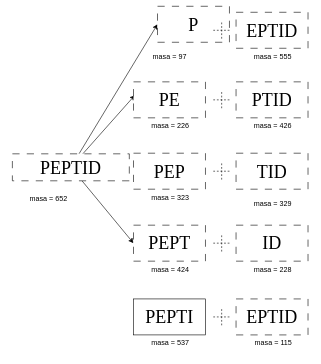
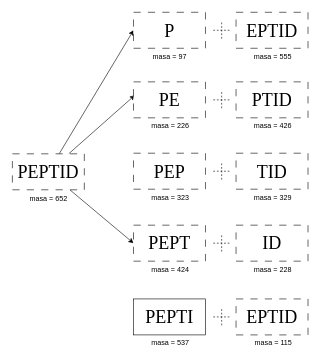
- <mxCell id="6" value="P" style="rounded=0;whiteSpace=wrap;html=1;fontSize=30;fontFamily=Comic Sans MS;dashed=1;dashPattern=12 12;" vertex="1" parent="1"><mxGeometry x="262" y="10" width="120" height="60" as="geometry" /></mxCell>
+ <mxCell id="6" value="P" style="rounded=0;whiteSpace=wrap;html=1;fontSize=30;fontFamily=Comic Sans MS;dashed=1;dashPattern=12 12;" vertex="1" parent="1"><mxGeometry x="222" y="20" width="120" height="60" as="geometry" /></mxCell>
- <mxCell id="5" value="PEPTID" style="rounded=0;whiteSpace=wrap;html=1;fontSize=30;fontFamily=Comic Sans MS;dashed=1;dashPattern=12 12;" vertex="1" parent="1"><mxGeometry x="20" y="256" width="195" height="45" as="geometry" /></mxCell>
+ <mxCell id="5" value="PEPTID" style="rounded=0;whiteSpace=wrap;html=1;fontSize=30;fontFamily=Comic Sans MS;dashed=1;dashPattern=12 12;" vertex="1" parent="1"><mxGeometry x="20" y="256" width="120" height="60" as="geometry" /></mxCell>
- <mxCell id="23" value="masa = 329" style="text;html=1;align=center;verticalAlign=middle;resizable=0;points=[];autosize=1;strokeColor=none;fillColor=none;" vertex="1" parent="1"><mxGeometry x="411.5" y="325" width="85" height="27" as="geometry" /></mxCell>
+ <mxCell id="23" value="masa = 329" style="text;html=1;align=center;verticalAlign=middle;resizable=0;points=[];autosize=1;strokeColor=none;fillColor=none;" vertex="1" parent="1"><mxGeometry x="411.5" y="315" width="85" height="27" as="geometry" /></mxCell>
